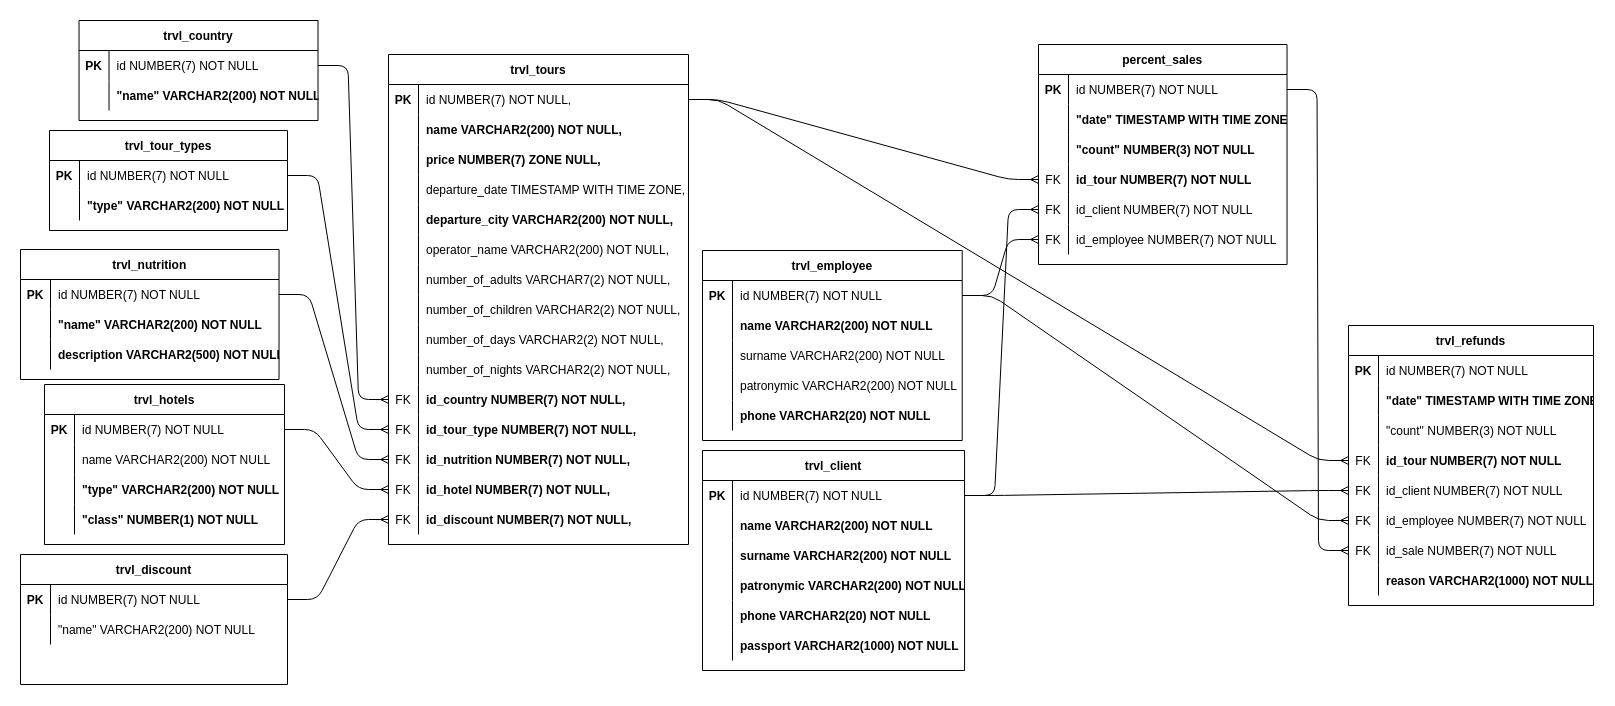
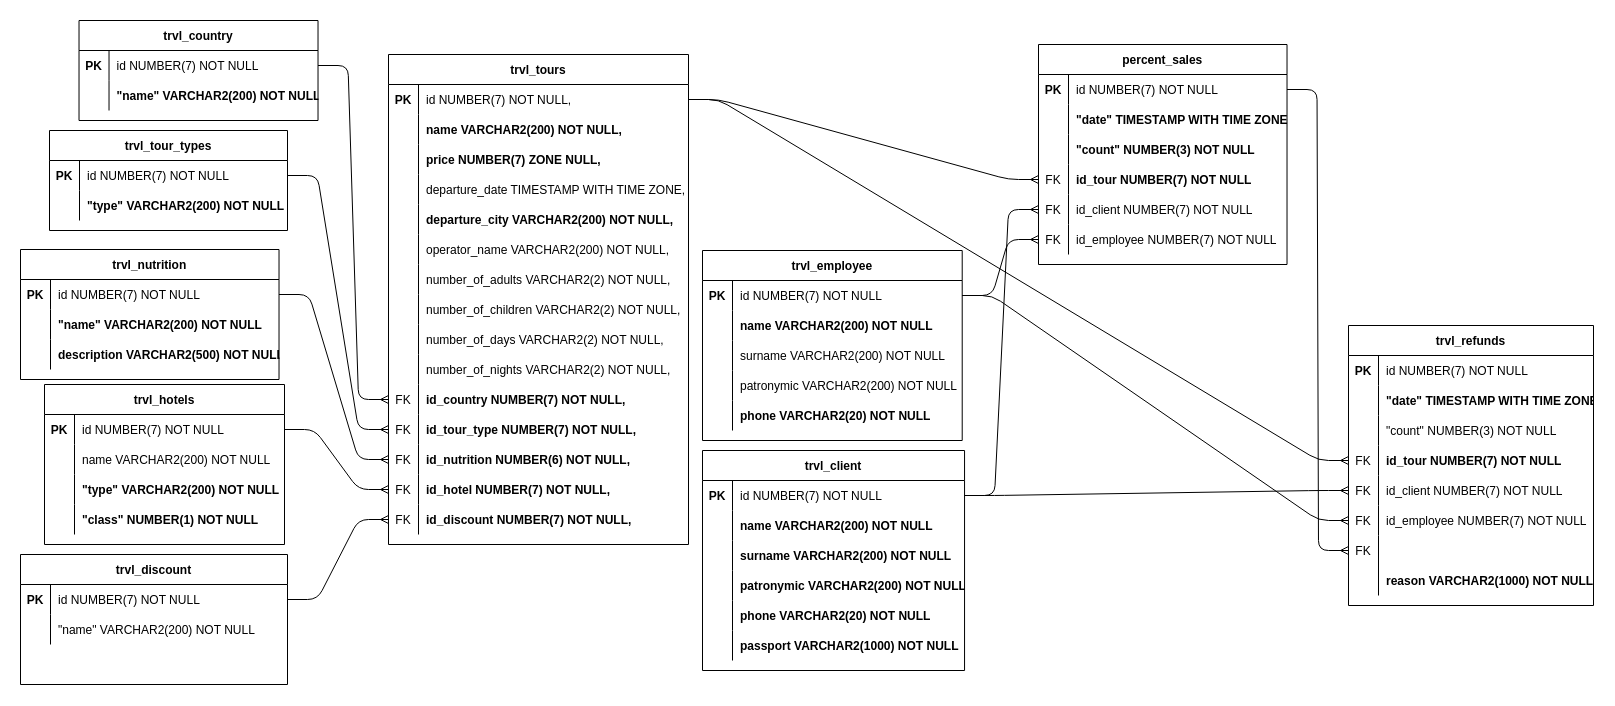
- <mxCell id="23" value="number_of_adults &#09;VARCHAR7(2) &#09;NOT NULL, " style="shape=partialRectangle;overflow=hidden;connectable=0;fillColor=none;align=left;top=0;left=0;bottom=0;right=0;spacingLeft=6;" parent="21" vertex="1"><mxGeometry x="30" width="270" height="30" as="geometry"><mxRectangle width="270" height="30" as="alternateBounds" /></mxGeometry></mxCell>
+ <mxCell id="23" value="number_of_adults &#09;VARCHAR2(2) &#09;NOT NULL, " style="shape=partialRectangle;overflow=hidden;connectable=0;fillColor=none;align=left;top=0;left=0;bottom=0;right=0;spacingLeft=6;" parent="21" vertex="1"><mxGeometry x="30" width="270" height="30" as="geometry"><mxRectangle width="270" height="30" as="alternateBounds" /></mxGeometry></mxCell>
- <mxCell id="41" value="id_nutrition&#09;&#09;NUMBER(7) &#09;&#09;NOT NULL," style="shape=partialRectangle;overflow=hidden;connectable=0;fillColor=none;align=left;top=0;left=0;bottom=0;right=0;spacingLeft=6;fontStyle=1" parent="39" vertex="1"><mxGeometry x="30" width="270" height="30" as="geometry"><mxRectangle width="270" height="30" as="alternateBounds" /></mxGeometry></mxCell>
+ <mxCell id="41" value="id_nutrition&#09;&#09;NUMBER(6) &#09;&#09;NOT NULL," style="shape=partialRectangle;overflow=hidden;connectable=0;fillColor=none;align=left;top=0;left=0;bottom=0;right=0;spacingLeft=6;fontStyle=1" parent="39" vertex="1"><mxGeometry x="30" width="270" height="30" as="geometry"><mxRectangle width="270" height="30" as="alternateBounds" /></mxGeometry></mxCell>
- <mxCell id="134" value="id_sale&#09;&#09;&#09;&#09;NUMBER(7) &#09;&#09;NOT NULL" style="shape=partialRectangle;overflow=hidden;connectable=0;fillColor=none;top=0;left=0;bottom=0;right=0;align=left;spacingLeft=6;" vertex="1" parent="132"><mxGeometry x="30" width="215.0" height="30" as="geometry" /></mxCell>
